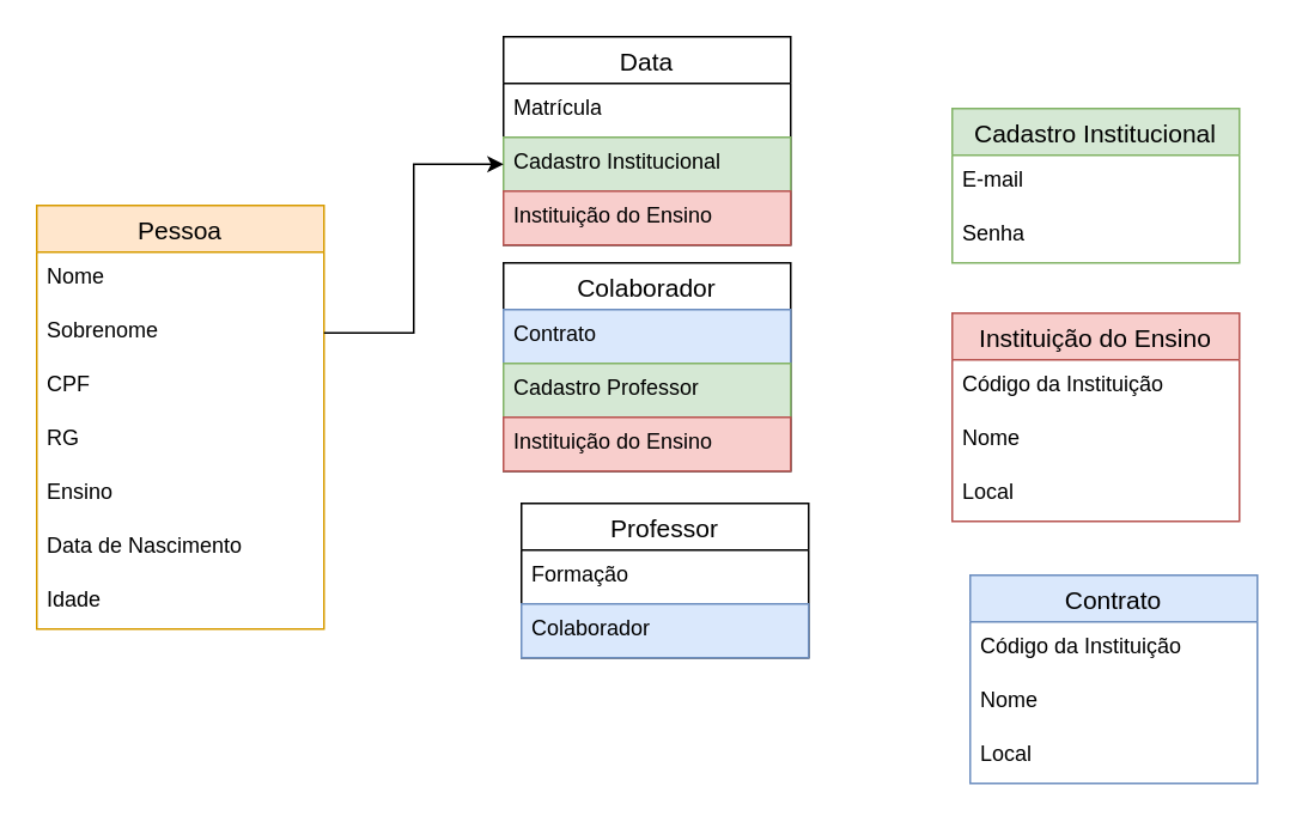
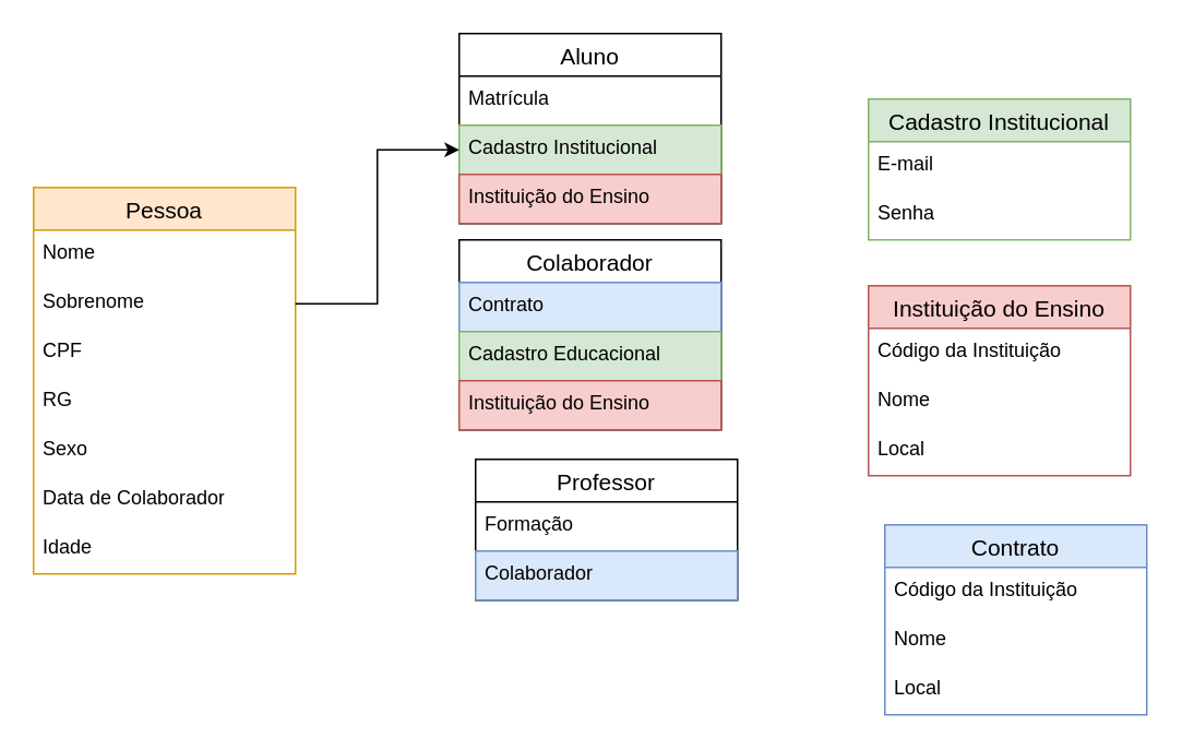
- <mxCell id="10" value="Data" style="swimlane;fontStyle=0;childLayout=stackLayout;horizontal=1;startSize=26;horizontalStack=0;resizeParent=1;resizeParentMax=0;resizeLast=0;collapsible=1;marginBottom=0;align=center;fontSize=14;strokeColor=default;" vertex="1" parent="1"><mxGeometry x="280" y="20" width="160" height="116" as="geometry" /></mxCell>
+ <mxCell id="10" value="Aluno" style="swimlane;fontStyle=0;childLayout=stackLayout;horizontal=1;startSize=26;horizontalStack=0;resizeParent=1;resizeParentMax=0;resizeLast=0;collapsible=1;marginBottom=0;align=center;fontSize=14;strokeColor=default;" vertex="1" parent="1"><mxGeometry x="280" y="20" width="160" height="116" as="geometry" /></mxCell>
- <mxCell id="22" value="Cadastro Professor" style="text;strokeColor=#82b366;fillColor=#d5e8d4;spacingLeft=4;spacingRight=4;overflow=hidden;rotatable=0;points=[[0,0.5],[1,0.5]];portConstraint=eastwest;fontSize=12;whiteSpace=wrap;html=1;" vertex="1" parent="20"><mxGeometry y="56" width="160" height="30" as="geometry" /></mxCell>
+ <mxCell id="22" value="Cadastro Educacional" style="text;strokeColor=#82b366;fillColor=#d5e8d4;spacingLeft=4;spacingRight=4;overflow=hidden;rotatable=0;points=[[0,0.5],[1,0.5]];portConstraint=eastwest;fontSize=12;whiteSpace=wrap;html=1;" vertex="1" parent="20"><mxGeometry y="56" width="160" height="30" as="geometry" /></mxCell>
- <mxCell id="7" value="Ensino" style="text;strokeColor=none;fillColor=none;spacingLeft=4;spacingRight=4;overflow=hidden;rotatable=0;points=[[0,0.5],[1,0.5]];portConstraint=eastwest;fontSize=12;whiteSpace=wrap;html=1;" vertex="1" parent="2"><mxGeometry y="146" width="160" height="30" as="geometry" /></mxCell>
+ <mxCell id="7" value="Sexo" style="text;strokeColor=none;fillColor=none;spacingLeft=4;spacingRight=4;overflow=hidden;rotatable=0;points=[[0,0.5],[1,0.5]];portConstraint=eastwest;fontSize=12;whiteSpace=wrap;html=1;" vertex="1" parent="2"><mxGeometry y="146" width="160" height="30" as="geometry" /></mxCell>
- <mxCell id="8" value="Data de Nascimento" style="text;strokeColor=none;fillColor=none;spacingLeft=4;spacingRight=4;overflow=hidden;rotatable=0;points=[[0,0.5],[1,0.5]];portConstraint=eastwest;fontSize=12;whiteSpace=wrap;html=1;" vertex="1" parent="2"><mxGeometry y="176" width="160" height="30" as="geometry" /></mxCell>
+ <mxCell id="8" value="Data de Colaborador" style="text;strokeColor=none;fillColor=none;spacingLeft=4;spacingRight=4;overflow=hidden;rotatable=0;points=[[0,0.5],[1,0.5]];portConstraint=eastwest;fontSize=12;whiteSpace=wrap;html=1;" vertex="1" parent="2"><mxGeometry y="176" width="160" height="30" as="geometry" /></mxCell>
